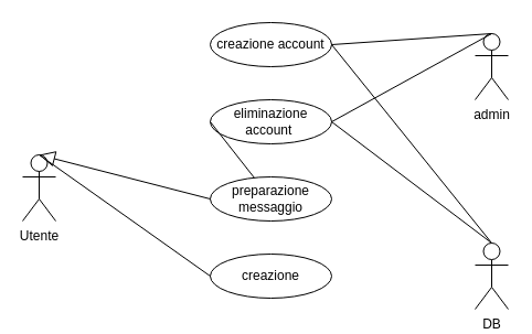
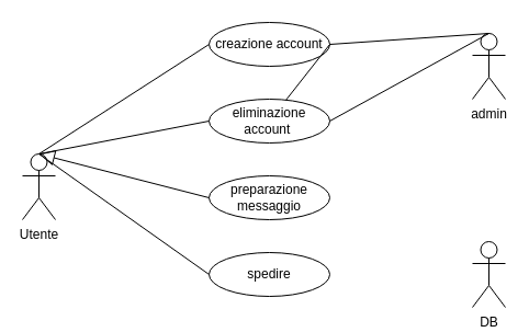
+ <mxCell id="9" value="" style="endArrow=none;html=1;endSize=12;startArrow=none;startSize=14;startFill=0;align=center;verticalAlign=bottom;endFill=0;rounded=0;entryX=0.5;entryY=0;entryDx=0;entryDy=0;entryPerimeter=0;exitX=0;exitY=0.5;exitDx=0;exitDy=0;" edge="1" parent="1" source="5" target="2"><mxGeometry y="3" relative="1" as="geometry"><mxPoint x="70" y="310" as="sourcePoint" /><mxPoint x="230" y="310" as="targetPoint" /></mxGeometry></mxCell>
- <mxCell id="14" value="" style="endArrow=none;html=1;endSize=12;startArrow=none;startSize=14;startFill=0;align=center;verticalAlign=bottom;endFill=0;rounded=0;entryX=0.5;entryY=0;entryDx=0;entryDy=0;entryPerimeter=0;exitX=1;exitY=0.5;exitDx=0;exitDy=0;" edge="1" parent="1" source="5" target="4"><mxGeometry y="3" relative="1" as="geometry"><mxPoint x="240" y="90" as="sourcePoint" /><mxPoint x="85" y="190" as="targetPoint" /></mxGeometry></mxCell>
+ <mxCell id="14" value="" style="endArrow=none;html=1;endSize=12;startArrow=none;startSize=14;startFill=0;align=center;verticalAlign=bottom;endFill=0;rounded=0;exitX=1;exitY=0.5;exitDx=0;exitDy=0;" edge="1" parent="1" source="5" target="6"><mxGeometry y="3" relative="1" as="geometry"><mxPoint x="240" y="90" as="sourcePoint" /><mxPoint x="85" y="190" as="targetPoint" /></mxGeometry></mxCell>
- <mxCell id="10" value="" style="endArrow=none;html=1;endSize=12;startArrow=none;startSize=14;startFill=0;align=center;verticalAlign=bottom;endFill=0;rounded=0;exitX=0;exitY=0.5;exitDx=0;exitDy=0;" edge="1" parent="1" source="6" target="7"><mxGeometry y="3" relative="1" as="geometry"><mxPoint x="200" y="50" as="sourcePoint" /><mxPoint x="40" y="140" as="targetPoint" /></mxGeometry></mxCell>
+ <mxCell id="10" value="" style="endArrow=none;html=1;endSize=12;startArrow=none;startSize=14;startFill=0;align=center;verticalAlign=bottom;endFill=0;rounded=0;exitX=0;exitY=0.5;exitDx=0;exitDy=0;entryX=0.5;entryY=0;entryDx=0;entryDy=0;entryPerimeter=0;" edge="1" parent="1" source="6" target="2"><mxGeometry y="3" relative="1" as="geometry"><mxPoint x="200" y="50" as="sourcePoint" /><mxPoint x="40" y="140" as="targetPoint" /></mxGeometry></mxCell>
- <mxCell id="15" value="" style="endArrow=none;html=1;endSize=12;startArrow=none;startSize=14;startFill=0;align=center;verticalAlign=bottom;endFill=0;rounded=0;entryX=0.5;entryY=0;entryDx=0;entryDy=0;entryPerimeter=0;exitX=1;exitY=0.5;exitDx=0;exitDy=0;" edge="1" parent="1" source="6" target="4"><mxGeometry y="3" relative="1" as="geometry"><mxPoint x="250" y="100" as="sourcePoint" /><mxPoint x="95" y="200" as="targetPoint" /></mxGeometry></mxCell>
- <mxCell id="8" value="creazione" style="ellipse;html=1;whiteSpace=wrap;" vertex="1" parent="1"><mxGeometry x="190" y="230" width="110" height="40" as="geometry" /></mxCell>
+ <mxCell id="8" value="spedire" style="ellipse;html=1;whiteSpace=wrap;" vertex="1" parent="1"><mxGeometry x="190" y="230" width="110" height="40" as="geometry" /></mxCell>
